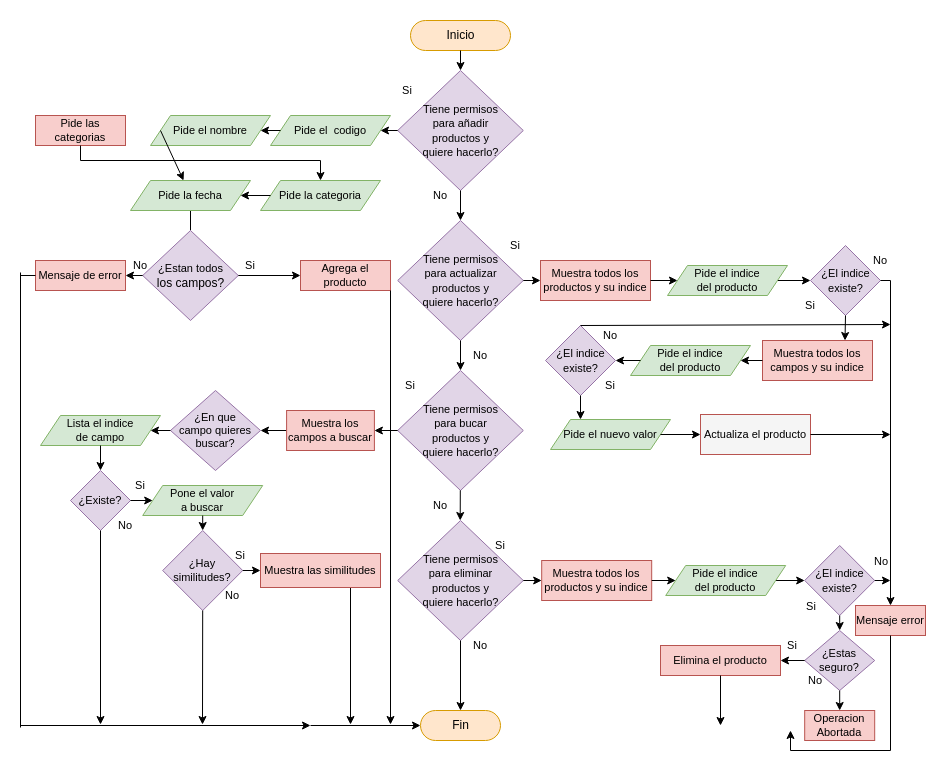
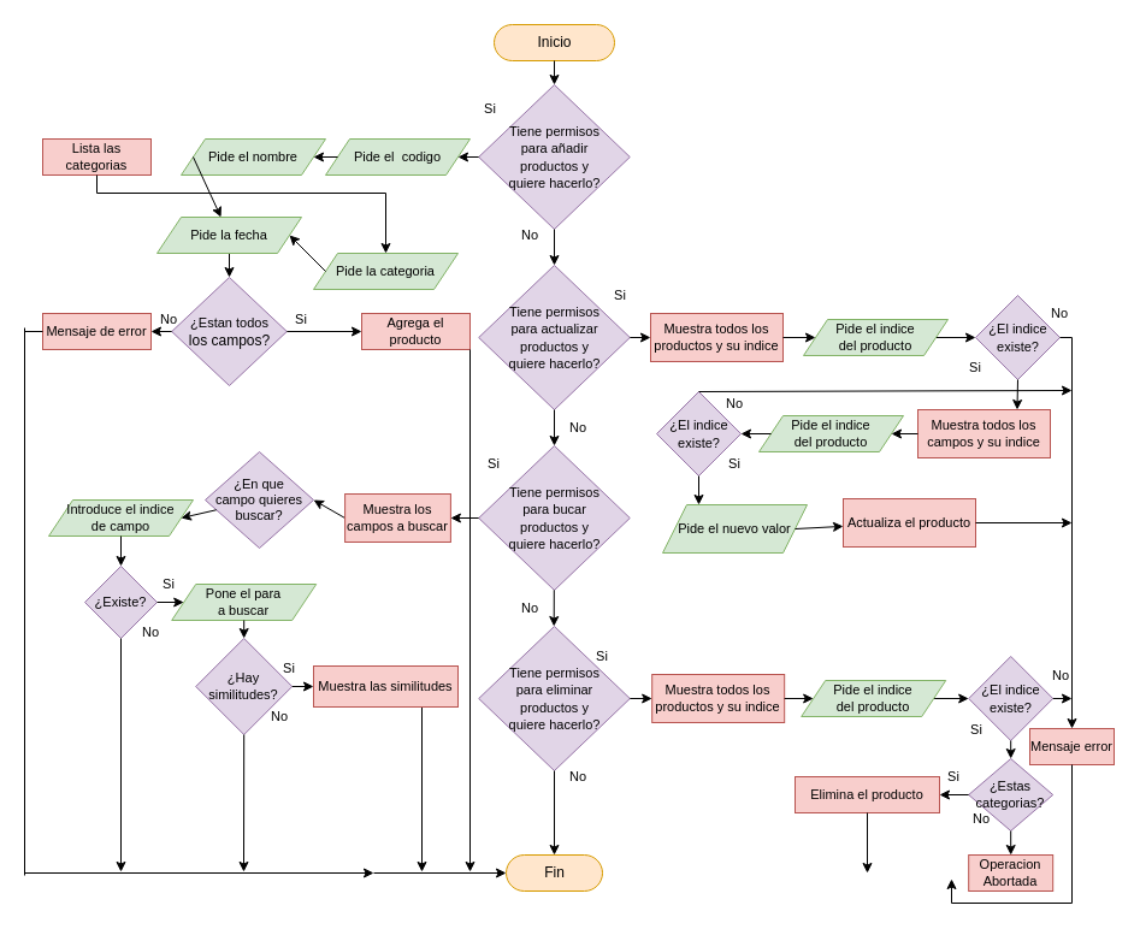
- <mxCell id="12" value="Pide las categorias" style="rounded=0;whiteSpace=wrap;html=1;fontSize=11;fillColor=#f8cecc;strokeColor=#b85450;" vertex="1" parent="1"><mxGeometry x="35" y="115" width="90" height="30" as="geometry" /></mxCell>
+ <mxCell id="12" value="Lista las categorias" style="rounded=0;whiteSpace=wrap;html=1;fontSize=11;fillColor=#f8cecc;strokeColor=#b85450;" vertex="1" parent="1"><mxGeometry x="35" y="115" width="90" height="30" as="geometry" /></mxCell>
- <mxCell id="20" value="Pide la categoria" style="shape=parallelogram;perimeter=parallelogramPerimeter;whiteSpace=wrap;html=1;fixedSize=1;fontSize=11;fillColor=#d5e8d4;strokeColor=#82b366;" vertex="1" parent="1"><mxGeometry x="260" y="180" width="120" height="30" as="geometry" /></mxCell>
+ <mxCell id="20" value="Pide la categoria" style="shape=parallelogram;perimeter=parallelogramPerimeter;whiteSpace=wrap;html=1;fixedSize=1;fontSize=11;fillColor=#d5e8d4;strokeColor=#82b366;" vertex="1" parent="1"><mxGeometry x="260" y="210" width="120" height="30" as="geometry" /></mxCell>
- <mxCell id="25" style="edgeStyle=none;html=1;fontSize=11;endArrow=none;" edge="1" parent="1" source="26" target="27"><mxGeometry relative="1" as="geometry" /></mxCell>
+ <mxCell id="25" style="edgeStyle=none;html=1;fontSize=11;" edge="1" parent="1" source="26" target="27"><mxGeometry relative="1" as="geometry" /></mxCell>
- <mxCell id="71" value="Lista el indice&lt;br&gt;de campo" style="shape=parallelogram;perimeter=parallelogramPerimeter;whiteSpace=wrap;html=1;fixedSize=1;fontSize=11;fillColor=#d5e8d4;strokeColor=#82b366;" vertex="1" parent="1"><mxGeometry x="40" y="415" width="120" height="30" as="geometry" /></mxCell>
+ <mxCell id="71" value="Introduce el indice&lt;br&gt;de campo" style="shape=parallelogram;perimeter=parallelogramPerimeter;whiteSpace=wrap;html=1;fixedSize=1;fontSize=11;fillColor=#d5e8d4;strokeColor=#82b366;" vertex="1" parent="1"><mxGeometry x="40" y="415" width="120" height="30" as="geometry" /></mxCell>
- <mxCell id="69" value="¿En que&lt;br&gt;campo quieres buscar?" style="rhombus;whiteSpace=wrap;html=1;fontSize=11;fillColor=#e1d5e7;strokeColor=#9673a6;" vertex="1" parent="1"><mxGeometry x="170" y="390" width="90" height="80" as="geometry" /></mxCell>
+ <mxCell id="69" value="¿En que&lt;br&gt;campo quieres buscar?" style="rhombus;whiteSpace=wrap;html=1;fontSize=11;fillColor=#e1d5e7;strokeColor=#9673a6;" vertex="1" parent="1"><mxGeometry x="170" y="375" width="90" height="80" as="geometry" /></mxCell>
- <mxCell id="64" value="Pide el nuevo valor" style="shape=parallelogram;perimeter=parallelogramPerimeter;whiteSpace=wrap;html=1;fixedSize=1;fontSize=11;fillColor=#d5e8d4;strokeColor=#82b366;" vertex="1" parent="1"><mxGeometry x="550" y="419" width="120" height="30" as="geometry" /></mxCell>
+ <mxCell id="64" value="Pide el nuevo valor" style="shape=parallelogram;perimeter=parallelogramPerimeter;whiteSpace=wrap;html=1;fixedSize=1;fontSize=11;fillColor=#d5e8d4;strokeColor=#82b366;" vertex="1" parent="1"><mxGeometry x="550" y="419" width="120" height="40" as="geometry" /></mxCell>
- <mxCell id="66" value="Actualiza el producto" style="rounded=0;whiteSpace=wrap;html=1;fontSize=11;fillColor=#f5f5f5;strokeColor=#b85450;" vertex="1" parent="1"><mxGeometry x="700" y="414" width="110" height="40" as="geometry" /></mxCell>
+ <mxCell id="66" value="Actualiza el producto" style="rounded=0;whiteSpace=wrap;html=1;fontSize=11;fillColor=#f8cecc;strokeColor=#b85450;" vertex="1" parent="1"><mxGeometry x="700" y="414" width="110" height="40" as="geometry" /></mxCell>
- <mxCell id="79" value="Pone el valor&lt;br&gt;a buscar" style="shape=parallelogram;perimeter=parallelogramPerimeter;whiteSpace=wrap;html=1;fixedSize=1;fontSize=11;fillColor=#d5e8d4;strokeColor=#82b366;" vertex="1" parent="1"><mxGeometry x="142.19" y="485" width="120" height="30" as="geometry" /></mxCell>
+ <mxCell id="79" value="Pone el para&lt;br&gt;a buscar" style="shape=parallelogram;perimeter=parallelogramPerimeter;whiteSpace=wrap;html=1;fixedSize=1;fontSize=11;fillColor=#d5e8d4;strokeColor=#82b366;" vertex="1" parent="1"><mxGeometry x="142.19" y="485" width="120" height="30" as="geometry" /></mxCell>
- <mxCell id="99" value="¿Estas&lt;br&gt;seguro?" style="rhombus;whiteSpace=wrap;html=1;fontSize=11;fillColor=#e1d5e7;strokeColor=#9673a6;" vertex="1" parent="1"><mxGeometry x="804.19" y="630" width="70" height="60" as="geometry" /></mxCell>
+ <mxCell id="99" value="¿Estas&lt;br&gt;categorias?" style="rhombus;whiteSpace=wrap;html=1;fontSize=11;fillColor=#e1d5e7;strokeColor=#9673a6;" vertex="1" parent="1"><mxGeometry x="804.19" y="630" width="70" height="60" as="geometry" /></mxCell>
